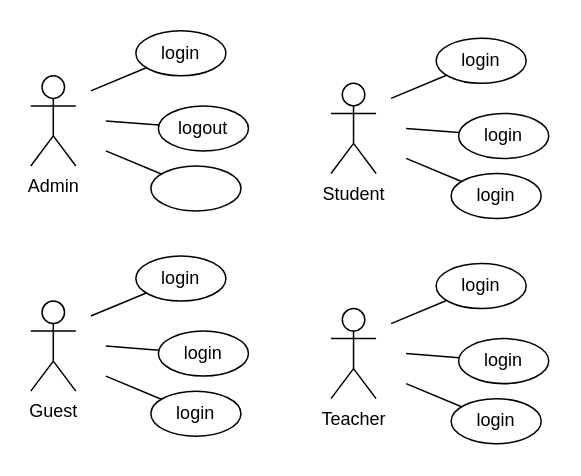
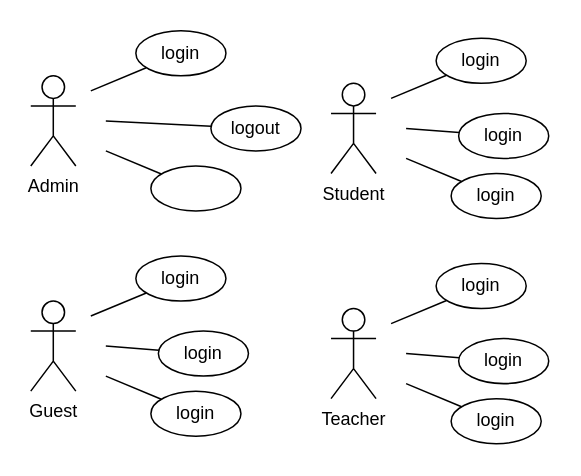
- <mxCell id="6" value="logout" style="ellipse;whiteSpace=wrap;html=1;" vertex="1" parent="1"><mxGeometry x="105" y="70" width="60" height="30" as="geometry" /></mxCell>
+ <mxCell id="6" value="logout" style="ellipse;whiteSpace=wrap;html=1;" vertex="1" parent="1"><mxGeometry x="140" y="70" width="60" height="30" as="geometry" /></mxCell>
